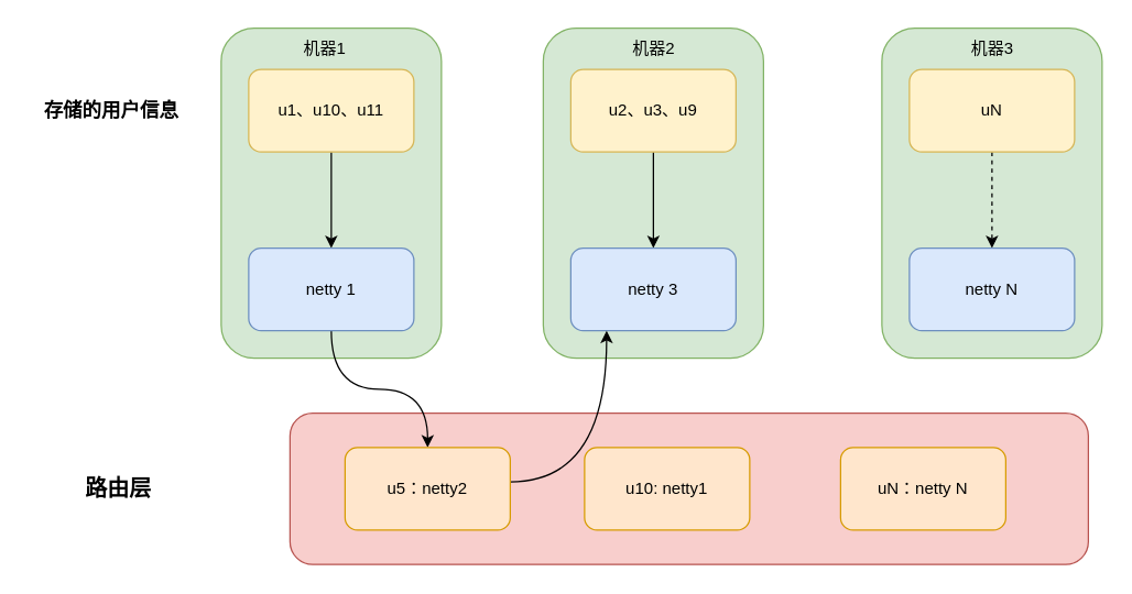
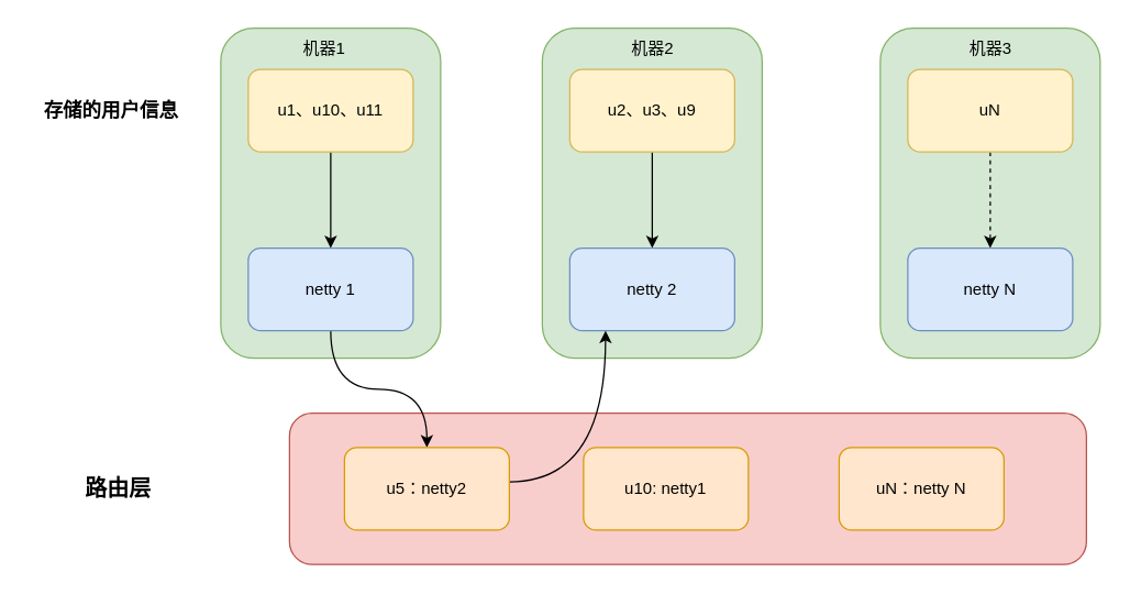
- <mxCell id="14" value="netty 3" style="rounded=1;whiteSpace=wrap;html=1;fillColor=#dae8fc;strokeColor=#6c8ebf;" parent="1" vertex="1"><mxGeometry x="414" y="180" width="120" height="60" as="geometry" /></mxCell>
+ <mxCell id="14" value="netty 2" style="rounded=1;whiteSpace=wrap;html=1;fillColor=#dae8fc;strokeColor=#6c8ebf;" parent="1" vertex="1"><mxGeometry x="414" y="180" width="120" height="60" as="geometry" /></mxCell>
